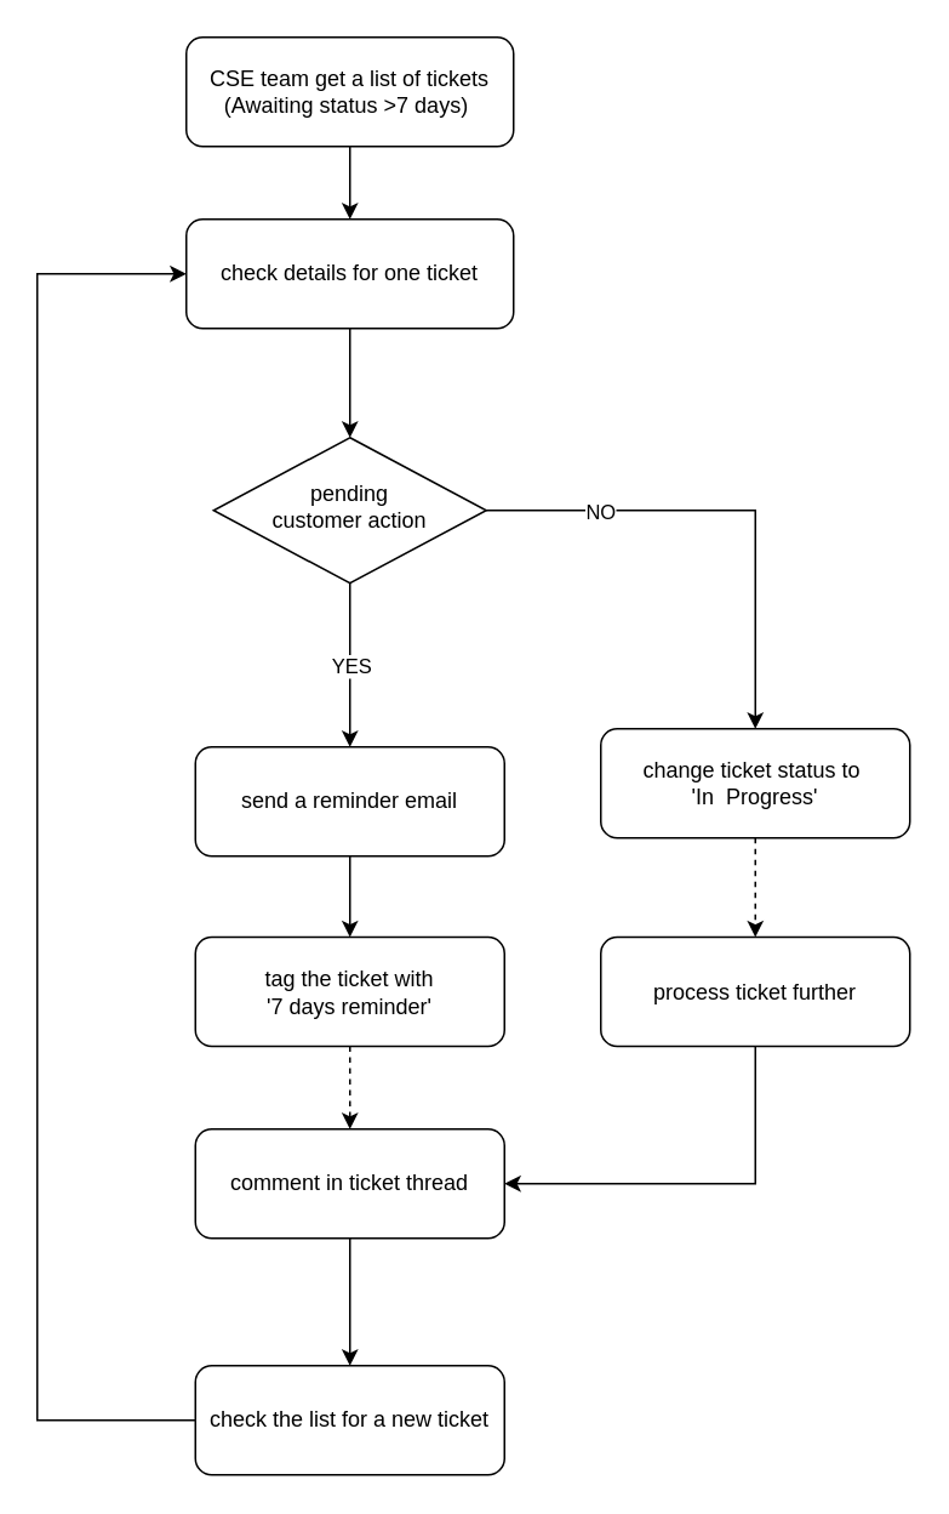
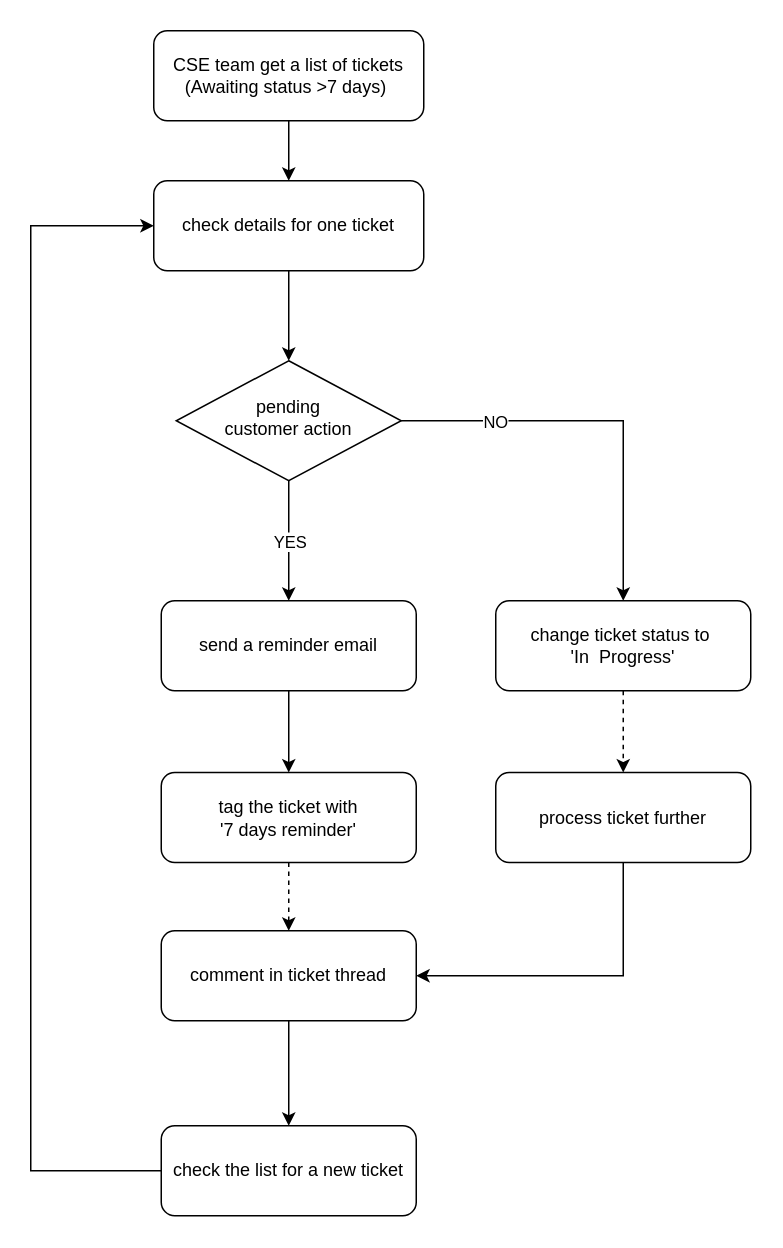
- <mxCell id="10" value="send a reminder email" style="rounded=1;whiteSpace=wrap;html=1;" parent="1" vertex="1"><mxGeometry x="107" y="410" width="170" height="60" as="geometry" /></mxCell>
+ <mxCell id="10" value="send a reminder email" style="rounded=1;whiteSpace=wrap;html=1;" parent="1" vertex="1"><mxGeometry x="107" y="400" width="170" height="60" as="geometry" /></mxCell>
